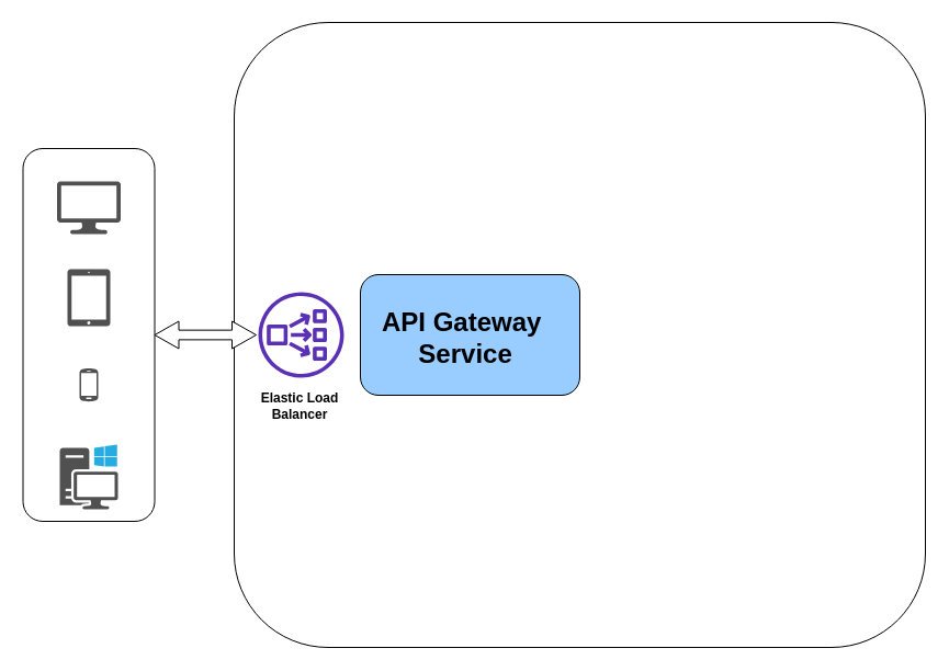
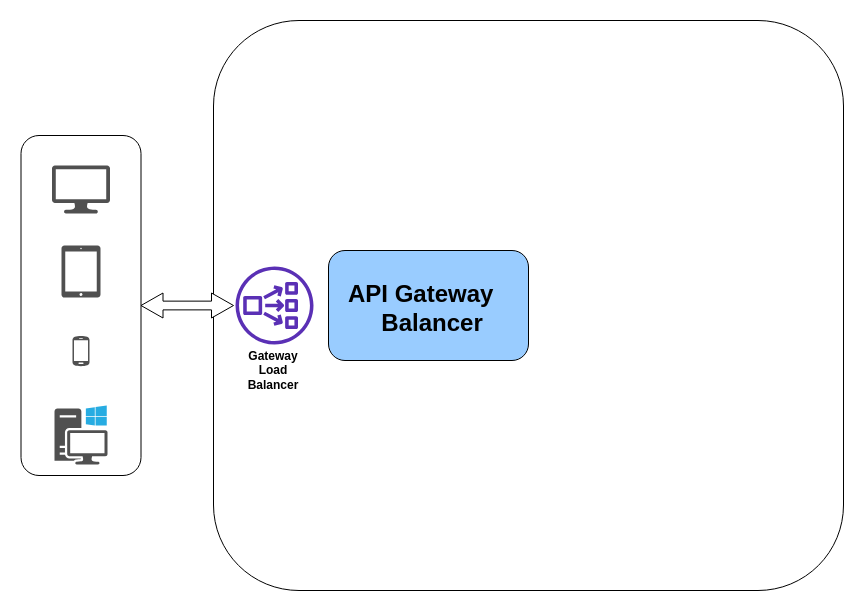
- <mxCell id="11" value="&lt;h1&gt;API Gateway&amp;nbsp; &amp;nbsp; &amp;nbsp; &amp;nbsp; &amp;nbsp; &amp;nbsp;Service&lt;/h1&gt;" style="text;html=1;strokeColor=none;fillColor=none;spacing=5;spacingTop=-20;whiteSpace=wrap;overflow=hidden;rounded=0;" vertex="1" parent="1"><mxGeometry x="343" y="274" width="190" height="76" as="geometry" /></mxCell>
+ <mxCell id="11" value="&lt;h1&gt;API Gateway&amp;nbsp; &amp;nbsp; &amp;nbsp; &amp;nbsp; &amp;nbsp; &amp;nbsp;Balancer&lt;/h1&gt;" style="text;html=1;strokeColor=none;fillColor=none;spacing=5;spacingTop=-20;whiteSpace=wrap;overflow=hidden;rounded=0;" vertex="1" parent="1"><mxGeometry x="343" y="274" width="190" height="76" as="geometry" /></mxCell>
- <mxCell id="9" value="&lt;b&gt;Elastic Load Balancer&lt;/b&gt;" style="text;html=1;strokeColor=none;fillColor=none;align=center;verticalAlign=middle;whiteSpace=wrap;rounded=0;" vertex="1" parent="1"><mxGeometry x="233" y="350" width="80" height="40" as="geometry" /></mxCell>
+ <mxCell id="9" value="&lt;b&gt;Gateway Load Balancer&lt;/b&gt;" style="text;html=1;strokeColor=none;fillColor=none;align=center;verticalAlign=middle;whiteSpace=wrap;rounded=0;" vertex="1" parent="1"><mxGeometry x="233" y="350" width="80" height="40" as="geometry" /></mxCell>
